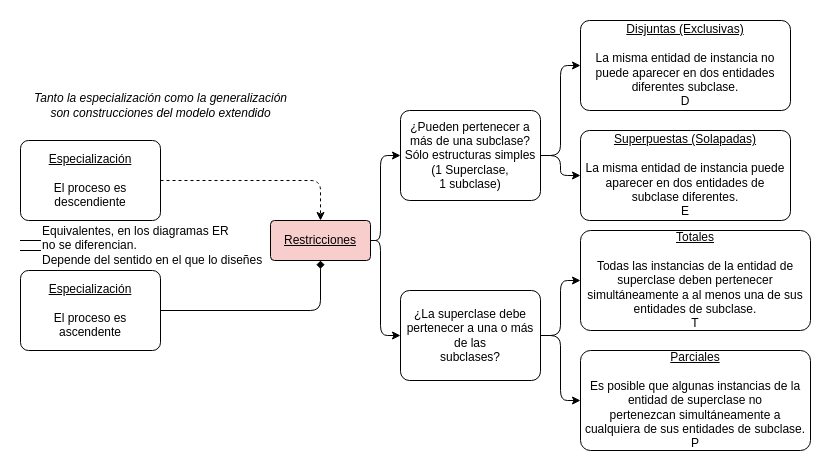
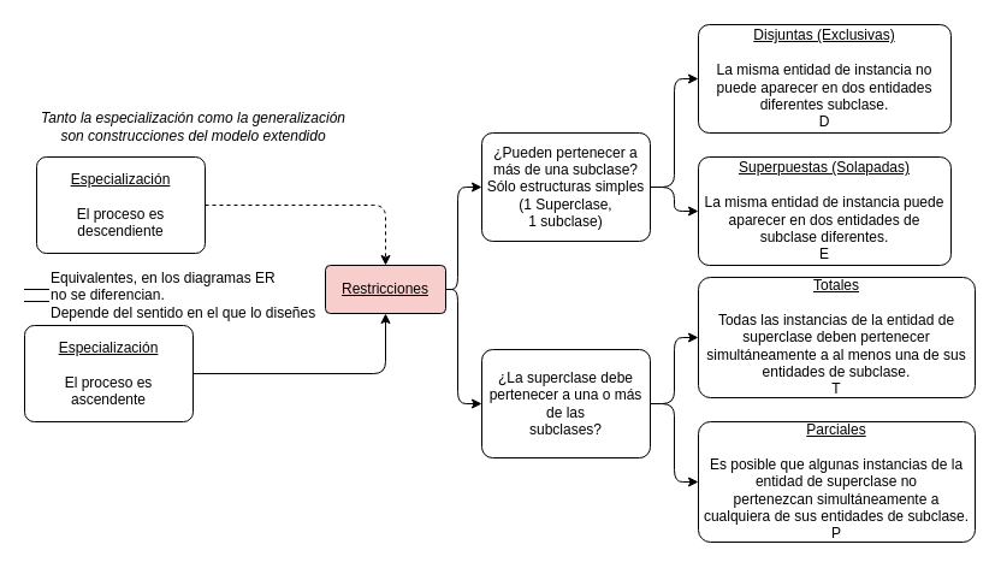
- <mxCell id="3" value="&lt;u&gt;Especialización&lt;br&gt;&lt;/u&gt;&lt;br&gt;El proceso es descendiente" style="arcSize=10;whiteSpace=wrap;html=1;align=center;rounded=1;" vertex="1" parent="1"><mxGeometry y="140" width="140" height="80" as="geometry" x="20" /></mxCell>
+ <mxCell id="3" value="&lt;u&gt;Especialización&lt;br&gt;&lt;/u&gt;&lt;br&gt;El proceso es descendiente" style="arcSize=10;whiteSpace=wrap;html=1;align=center;rounded=1;" vertex="1" parent="1"><mxGeometry x="30" y="130" width="140" height="80" as="geometry" /></mxCell>
- <mxCell id="4" style="edgeStyle=orthogonalEdgeStyle;orthogonalLoop=1;jettySize=auto;html=1;entryX=0.5;entryY=1;entryDx=0;entryDy=0;endArrow=diamond;" edge="1" parent="1" source="5" target="16"><mxGeometry relative="1" as="geometry" /></mxCell>
+ <mxCell id="4" style="edgeStyle=orthogonalEdgeStyle;orthogonalLoop=1;jettySize=auto;html=1;entryX=0.5;entryY=1;entryDx=0;entryDy=0;" edge="1" parent="1" source="5" target="16"><mxGeometry relative="1" as="geometry" /></mxCell>
